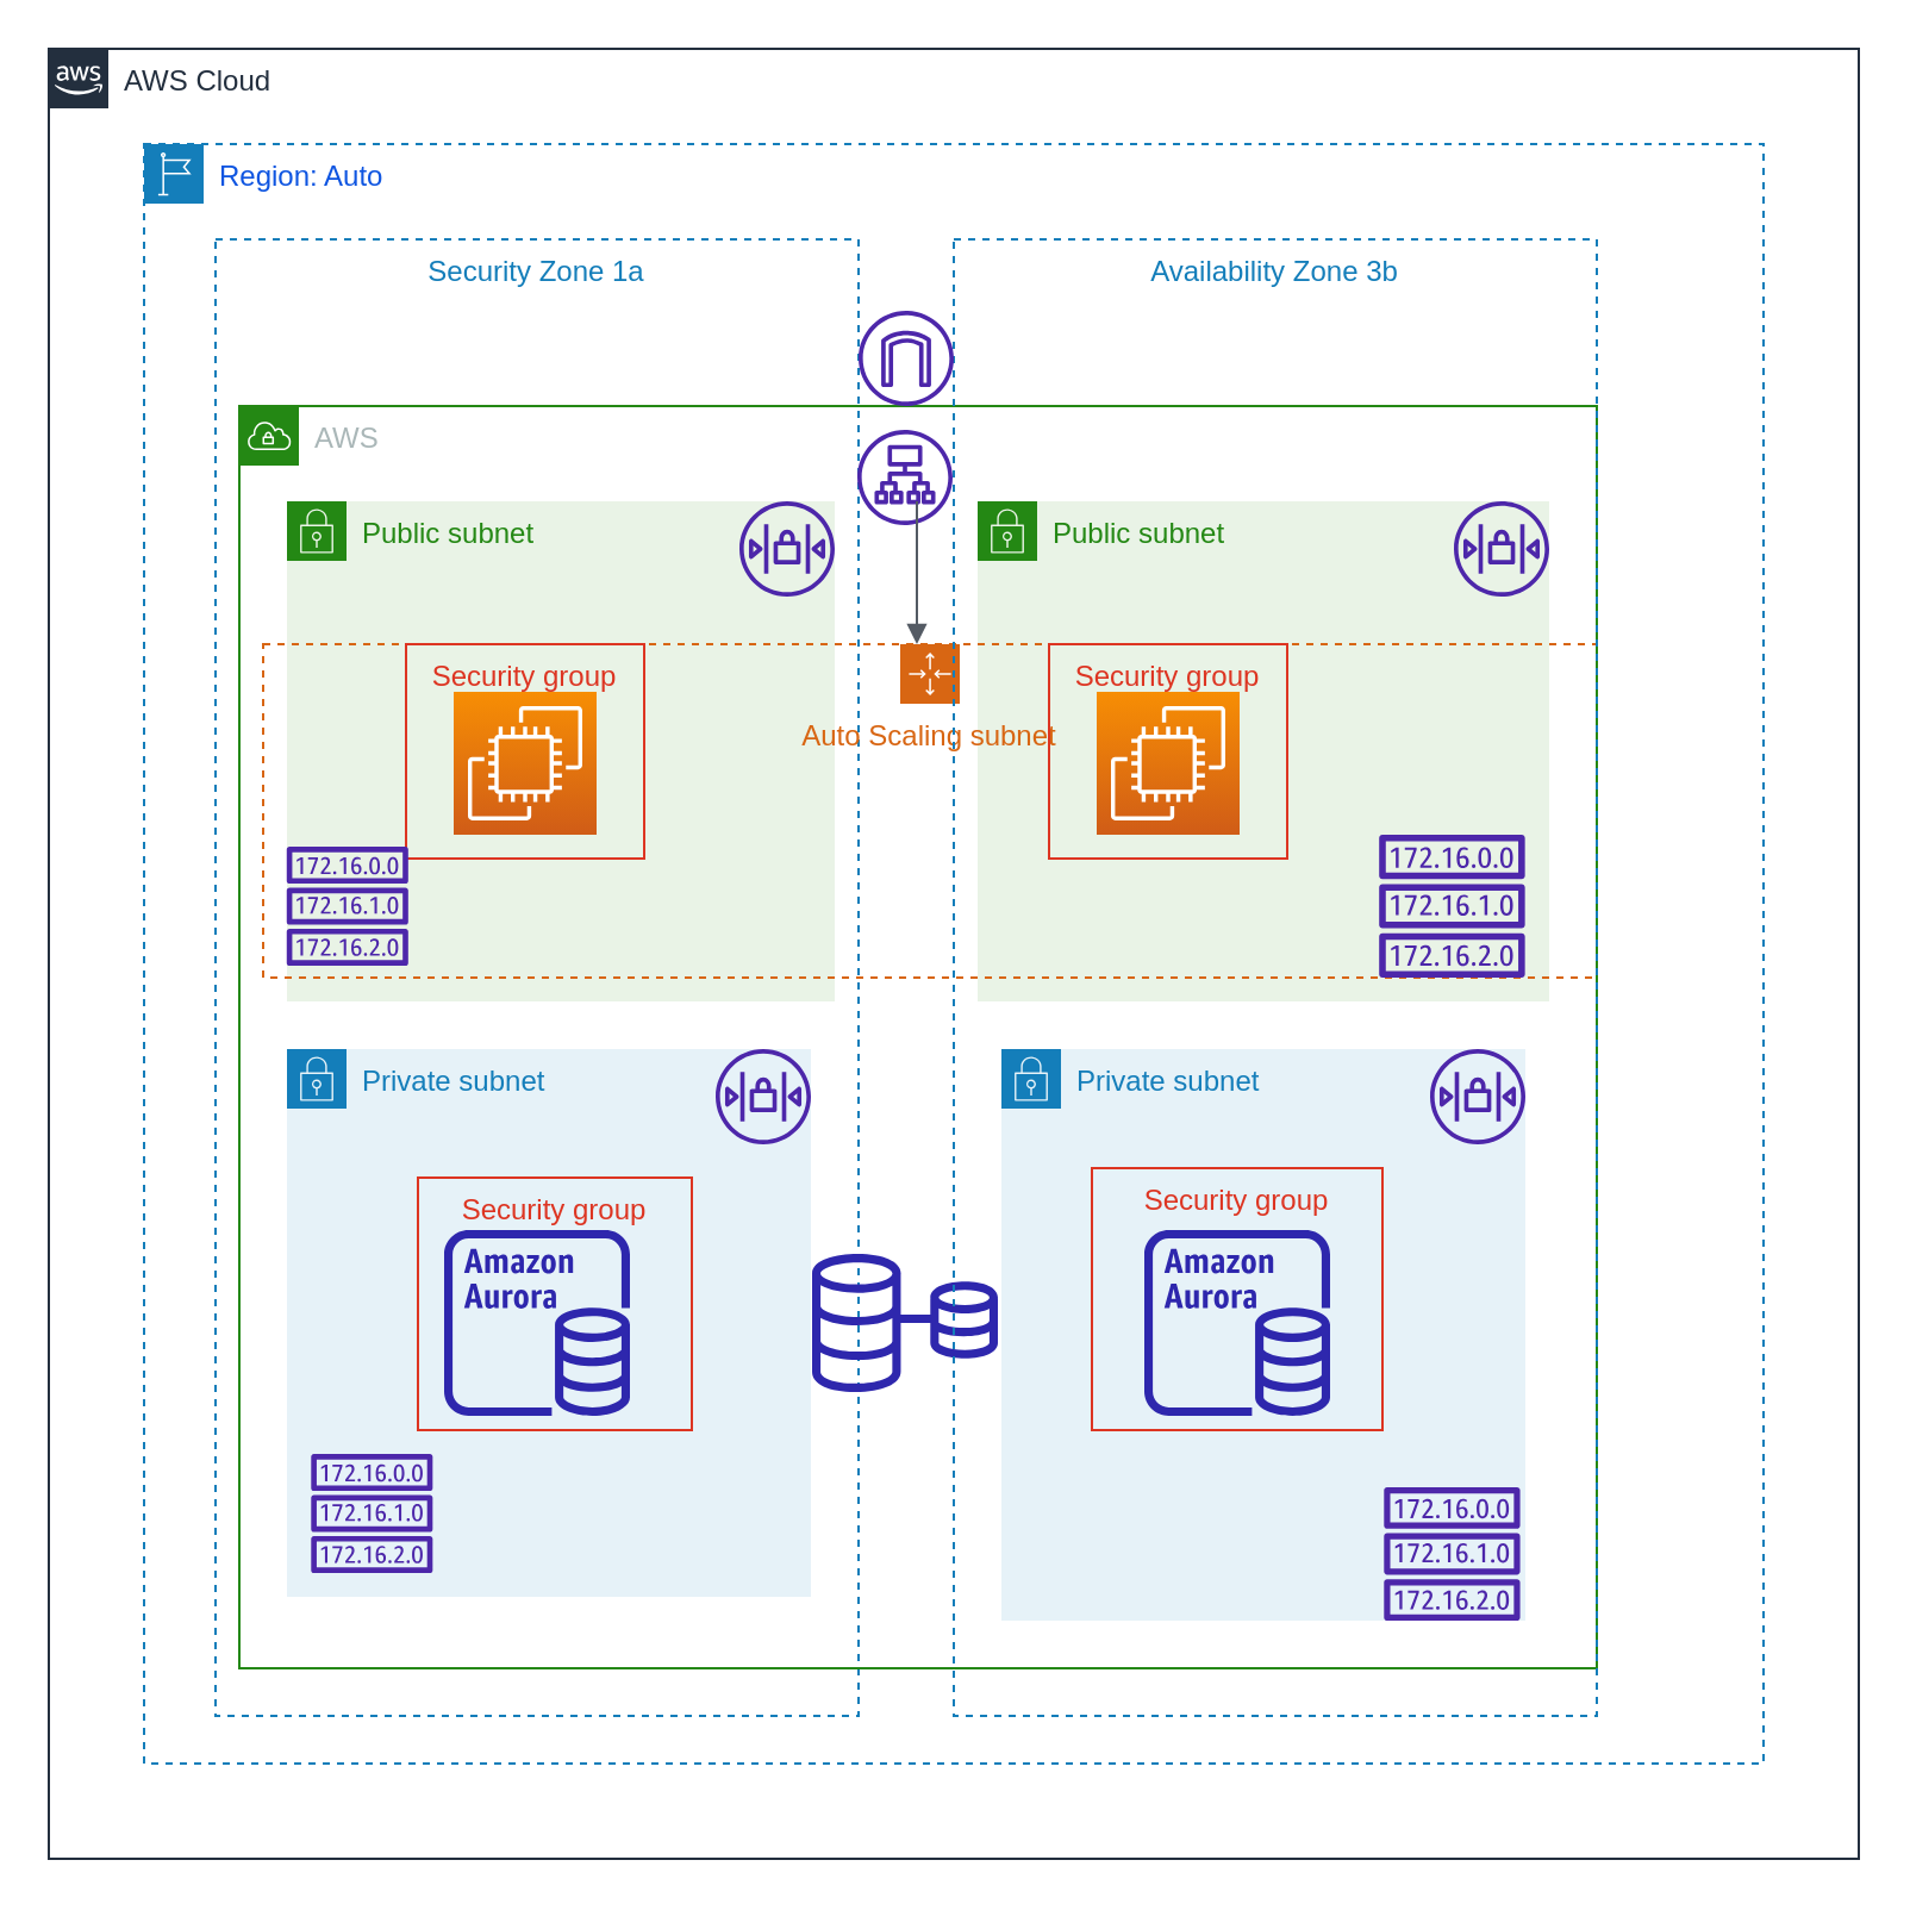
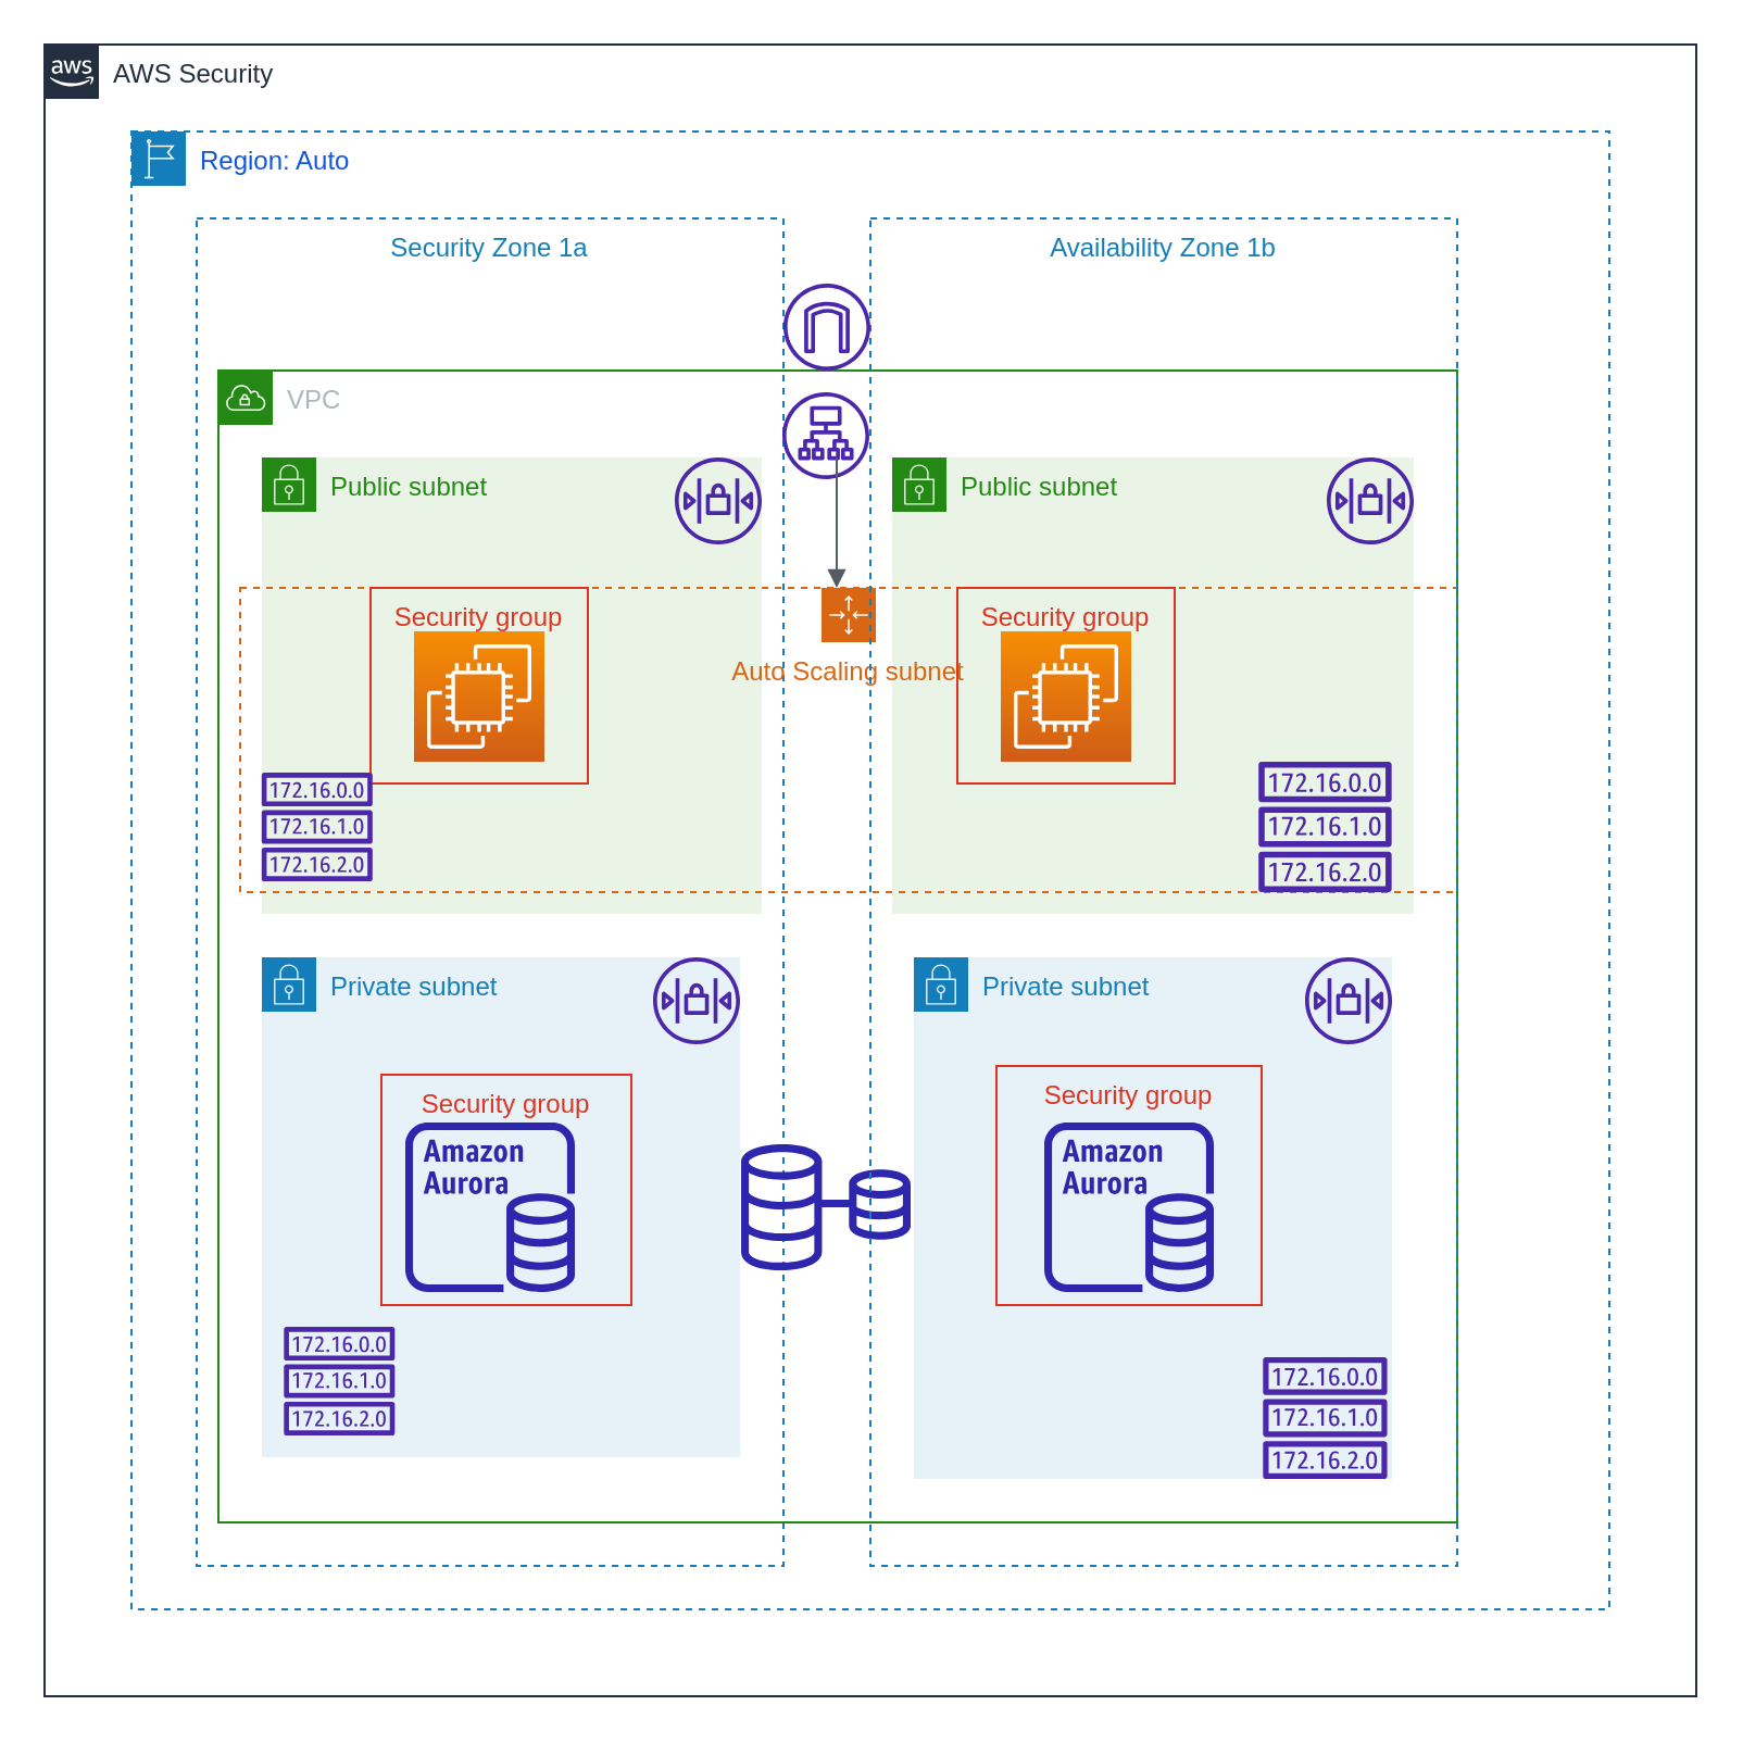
- <mxCell id="2" value="AWS Cloud" style="points=[[0,0],[0.25,0],[0.5,0],[0.75,0],[1,0],[1,0.25],[1,0.5],[1,0.75],[1,1],[0.75,1],[0.5,1],[0.25,1],[0,1],[0,0.75],[0,0.5],[0,0.25]];outlineConnect=0;gradientColor=none;html=1;whiteSpace=wrap;fontSize=12;fontStyle=0;container=1;pointerEvents=0;collapsible=0;recursiveResize=0;shape=mxgraph.aws4.group;grIcon=mxgraph.aws4.group_aws_cloud_alt;strokeColor=#232F3E;fillColor=none;verticalAlign=top;align=left;spacingLeft=30;fontColor=#232F3E;dashed=0;" vertex="1" parent="1"><mxGeometry x="20" y="20" width="760" height="760" as="geometry" /></mxCell>
+ <mxCell id="2" value="AWS Security" style="points=[[0,0],[0.25,0],[0.5,0],[0.75,0],[1,0],[1,0.25],[1,0.5],[1,0.75],[1,1],[0.75,1],[0.5,1],[0.25,1],[0,1],[0,0.75],[0,0.5],[0,0.25]];outlineConnect=0;gradientColor=none;html=1;whiteSpace=wrap;fontSize=12;fontStyle=0;container=1;pointerEvents=0;collapsible=0;recursiveResize=0;shape=mxgraph.aws4.group;grIcon=mxgraph.aws4.group_aws_cloud_alt;strokeColor=#232F3E;fillColor=none;verticalAlign=top;align=left;spacingLeft=30;fontColor=#232F3E;dashed=0;" vertex="1" parent="1"><mxGeometry x="20" y="20" width="760" height="760" as="geometry" /></mxCell>
- <mxCell id="18" value="Availability Zone 3b" style="fillColor=none;strokeColor=#147EBA;dashed=1;verticalAlign=top;fontStyle=0;fontColor=#147EBA;whiteSpace=wrap;html=1;movable=0;resizable=0;rotatable=0;deletable=0;editable=0;locked=1;connectable=0;" vertex="1" parent="3"><mxGeometry x="340" y="40" width="270" height="620" as="geometry" /></mxCell>
+ <mxCell id="18" value="Availability Zone 1b" style="fillColor=none;strokeColor=#147EBA;dashed=1;verticalAlign=top;fontStyle=0;fontColor=#147EBA;whiteSpace=wrap;html=1;movable=0;resizable=0;rotatable=0;deletable=0;editable=0;locked=1;connectable=0;" vertex="1" parent="3"><mxGeometry x="340" y="40" width="270" height="620" as="geometry" /></mxCell>
- <mxCell id="5" value="AWS" style="points=[[0,0],[0.25,0],[0.5,0],[0.75,0],[1,0],[1,0.25],[1,0.5],[1,0.75],[1,1],[0.75,1],[0.5,1],[0.25,1],[0,1],[0,0.75],[0,0.5],[0,0.25]];outlineConnect=0;gradientColor=none;html=1;whiteSpace=wrap;fontSize=12;fontStyle=0;container=1;pointerEvents=0;collapsible=0;recursiveResize=0;shape=mxgraph.aws4.group;grIcon=mxgraph.aws4.group_vpc;strokeColor=#248814;fillColor=none;verticalAlign=top;align=left;spacingLeft=30;fontColor=#AAB7B8;dashed=0;" vertex="1" parent="3"><mxGeometry x="40" y="110" width="570" height="530" as="geometry" /></mxCell>
+ <mxCell id="5" value="VPC" style="points=[[0,0],[0.25,0],[0.5,0],[0.75,0],[1,0],[1,0.25],[1,0.5],[1,0.75],[1,1],[0.75,1],[0.5,1],[0.25,1],[0,1],[0,0.75],[0,0.5],[0,0.25]];outlineConnect=0;gradientColor=none;html=1;whiteSpace=wrap;fontSize=12;fontStyle=0;container=1;pointerEvents=0;collapsible=0;recursiveResize=0;shape=mxgraph.aws4.group;grIcon=mxgraph.aws4.group_vpc;strokeColor=#248814;fillColor=none;verticalAlign=top;align=left;spacingLeft=30;fontColor=#AAB7B8;dashed=0;" vertex="1" parent="3"><mxGeometry x="40" y="110" width="570" height="530" as="geometry" /></mxCell>
